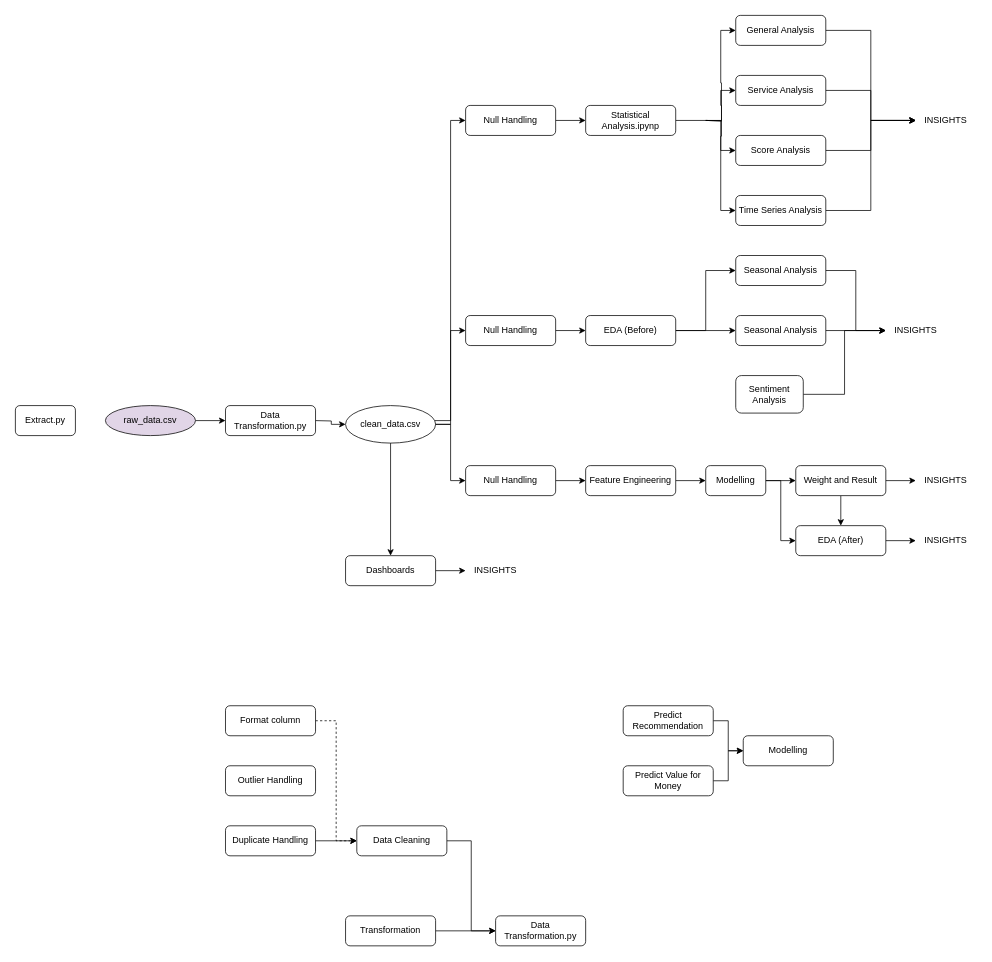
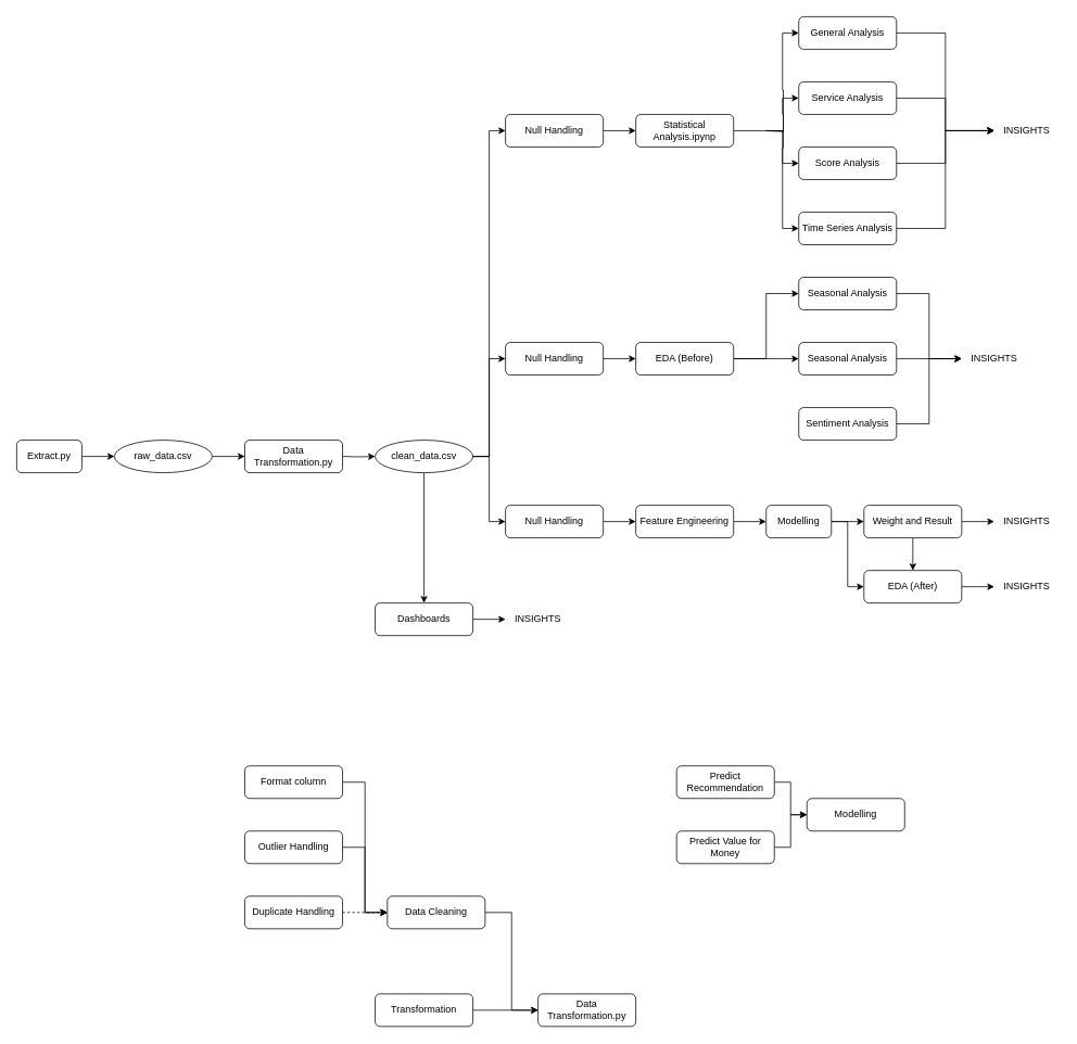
- <mxCell id="17" value="Sentiment Analysis" style="rounded=1;whiteSpace=wrap;html=1;fontSize=12;glass=0;strokeWidth=1;shadow=0;" parent="1" vertex="1"><mxGeometry x="980" y="500" width="90" height="50" as="geometry" /></mxCell>
+ <mxCell id="17" value="Sentiment Analysis" style="rounded=1;whiteSpace=wrap;html=1;fontSize=12;glass=0;strokeWidth=1;shadow=0;" parent="1" vertex="1"><mxGeometry x="980" y="500" width="120" height="40" as="geometry" /></mxCell>
+ <mxCell id="2" value="" style="edgeStyle=orthogonalEdgeStyle;rounded=0;orthogonalLoop=1;jettySize=auto;html=1;" parent="1" source="3" target="5" edge="1"><mxGeometry relative="1" as="geometry" /></mxCell>
- <mxCell id="5" value="raw_data.csv" style="ellipse;whiteSpace=wrap;html=1;rounded=1;glass=0;strokeWidth=1;shadow=0;fillColor=#e1d5e7;" parent="1" vertex="1"><mxGeometry x="140" y="540" width="120" height="40" as="geometry" /></mxCell>
+ <mxCell id="5" value="raw_data.csv" style="ellipse;whiteSpace=wrap;html=1;rounded=1;glass=0;strokeWidth=1;shadow=0;" parent="1" vertex="1"><mxGeometry x="140" y="540" width="120" height="40" as="geometry" /></mxCell>
- <mxCell id="10" value="clean_data.csv" style="ellipse;whiteSpace=wrap;html=1;rounded=1;glass=0;strokeWidth=1;shadow=0;" parent="1" vertex="1"><mxGeometry x="460" y="540" width="120" height="50" as="geometry" /></mxCell>
+ <mxCell id="10" value="clean_data.csv" style="ellipse;whiteSpace=wrap;html=1;rounded=1;glass=0;strokeWidth=1;shadow=0;" parent="1" vertex="1"><mxGeometry x="460" y="540" width="120" height="40" as="geometry" /></mxCell>
- <mxCell id="37" style="edgeStyle=orthogonalEdgeStyle;rounded=0;orthogonalLoop=1;jettySize=auto;html=1;entryX=0;entryY=0.5;entryDx=0;entryDy=0;dashed=1;" parent="1" source="38" target="34" edge="1"><mxGeometry relative="1" as="geometry" /></mxCell>
+ <mxCell id="37" style="edgeStyle=orthogonalEdgeStyle;rounded=0;orthogonalLoop=1;jettySize=auto;html=1;entryX=0;entryY=0.5;entryDx=0;entryDy=0;" parent="1" source="38" target="34" edge="1"><mxGeometry relative="1" as="geometry" /></mxCell>
+ <mxCell id="39" value="" style="edgeStyle=orthogonalEdgeStyle;rounded=0;orthogonalLoop=1;jettySize=auto;html=1;entryX=0;entryY=0.5;entryDx=0;entryDy=0;" parent="1" source="40" target="34" edge="1"><mxGeometry relative="1" as="geometry" /></mxCell>
- <mxCell id="41" value="" style="edgeStyle=orthogonalEdgeStyle;rounded=0;orthogonalLoop=1;jettySize=auto;html=1;" parent="1" source="42" target="34" edge="1"><mxGeometry relative="1" as="geometry" /></mxCell>
+ <mxCell id="41" value="" style="edgeStyle=orthogonalEdgeStyle;rounded=0;orthogonalLoop=1;jettySize=auto;html=1;dashed=1;" parent="1" source="42" target="34" edge="1"><mxGeometry relative="1" as="geometry" /></mxCell>
